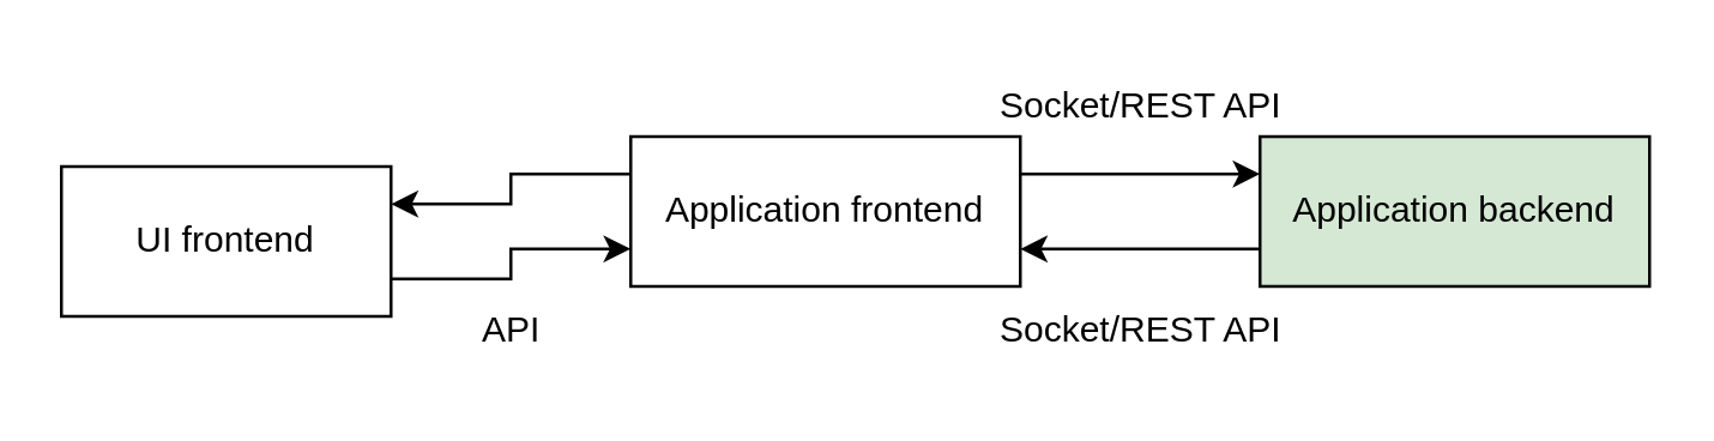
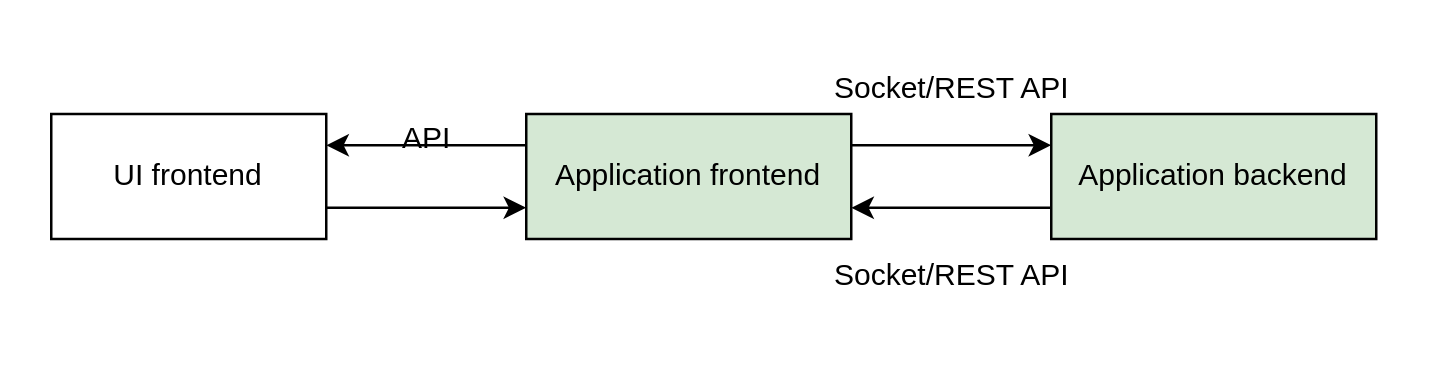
- <mxCell id="6" value="Application frontend" style="html=1;whiteSpace=wrap;" vertex="1" parent="1"><mxGeometry x="210" y="45" width="130" height="50" as="geometry" /></mxCell>
+ <mxCell id="6" value="Application frontend" style="html=1;whiteSpace=wrap;fillColor=#d5e8d4;" vertex="1" parent="1"><mxGeometry x="210" y="45" width="130" height="50" as="geometry" /></mxCell>
- <mxCell id="3" value="UI frontend" style="html=1;whiteSpace=wrap;" vertex="1" parent="1"><mxGeometry x="20" y="55" width="110" height="50" as="geometry" /></mxCell>
+ <mxCell id="3" value="UI frontend" style="html=1;whiteSpace=wrap;" vertex="1" parent="1"><mxGeometry x="20" y="45" width="110" height="50" as="geometry" /></mxCell>
- <mxCell id="11" value="API" style="text;html=1;align=center;verticalAlign=middle;resizable=0;points=[];autosize=1;strokeColor=none;fillColor=none;" vertex="1" parent="1"><mxGeometry x="150" y="95" width="40" height="30" as="geometry" /></mxCell>
+ <mxCell id="11" value="API" style="text;html=1;align=center;verticalAlign=middle;resizable=0;points=[];autosize=1;strokeColor=none;fillColor=none;" vertex="1" parent="1"><mxGeometry x="150" y="40" width="40" height="30" as="geometry" /></mxCell>
